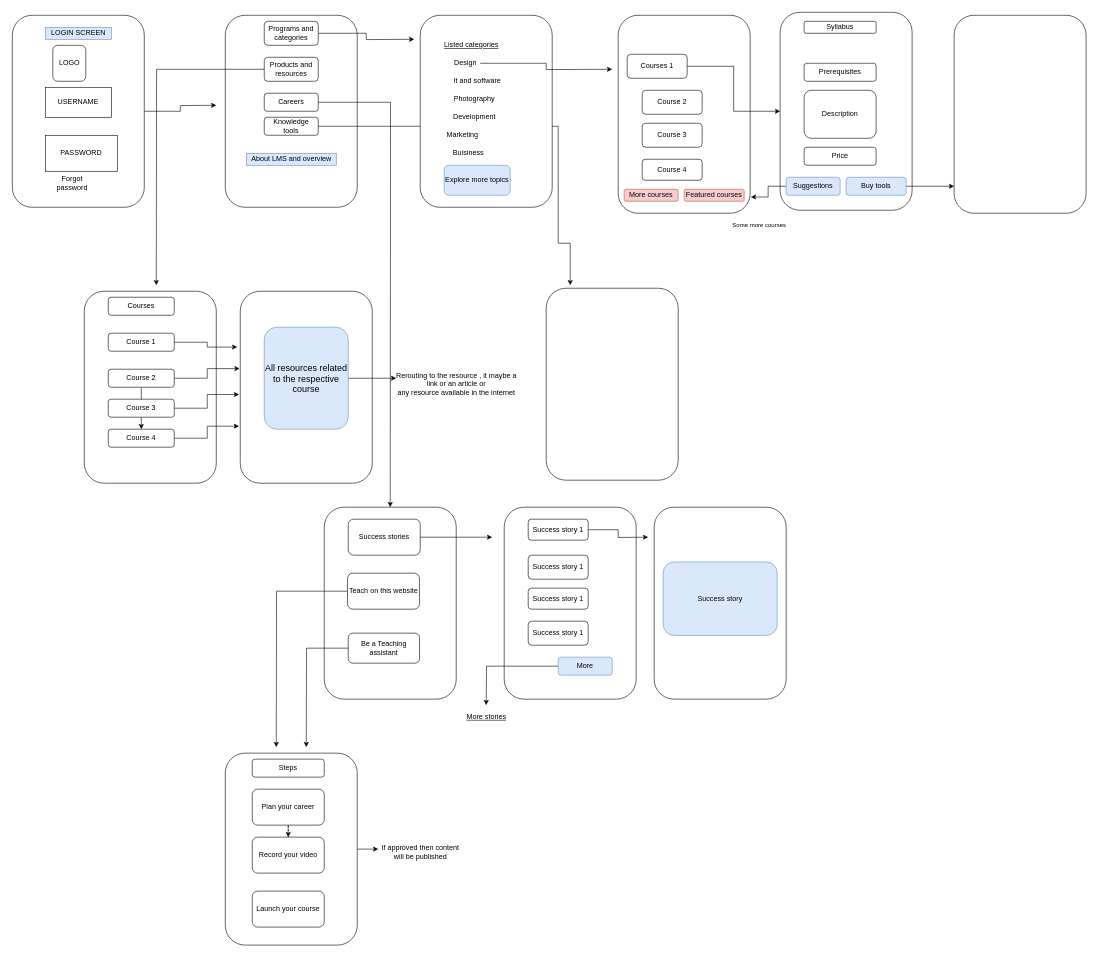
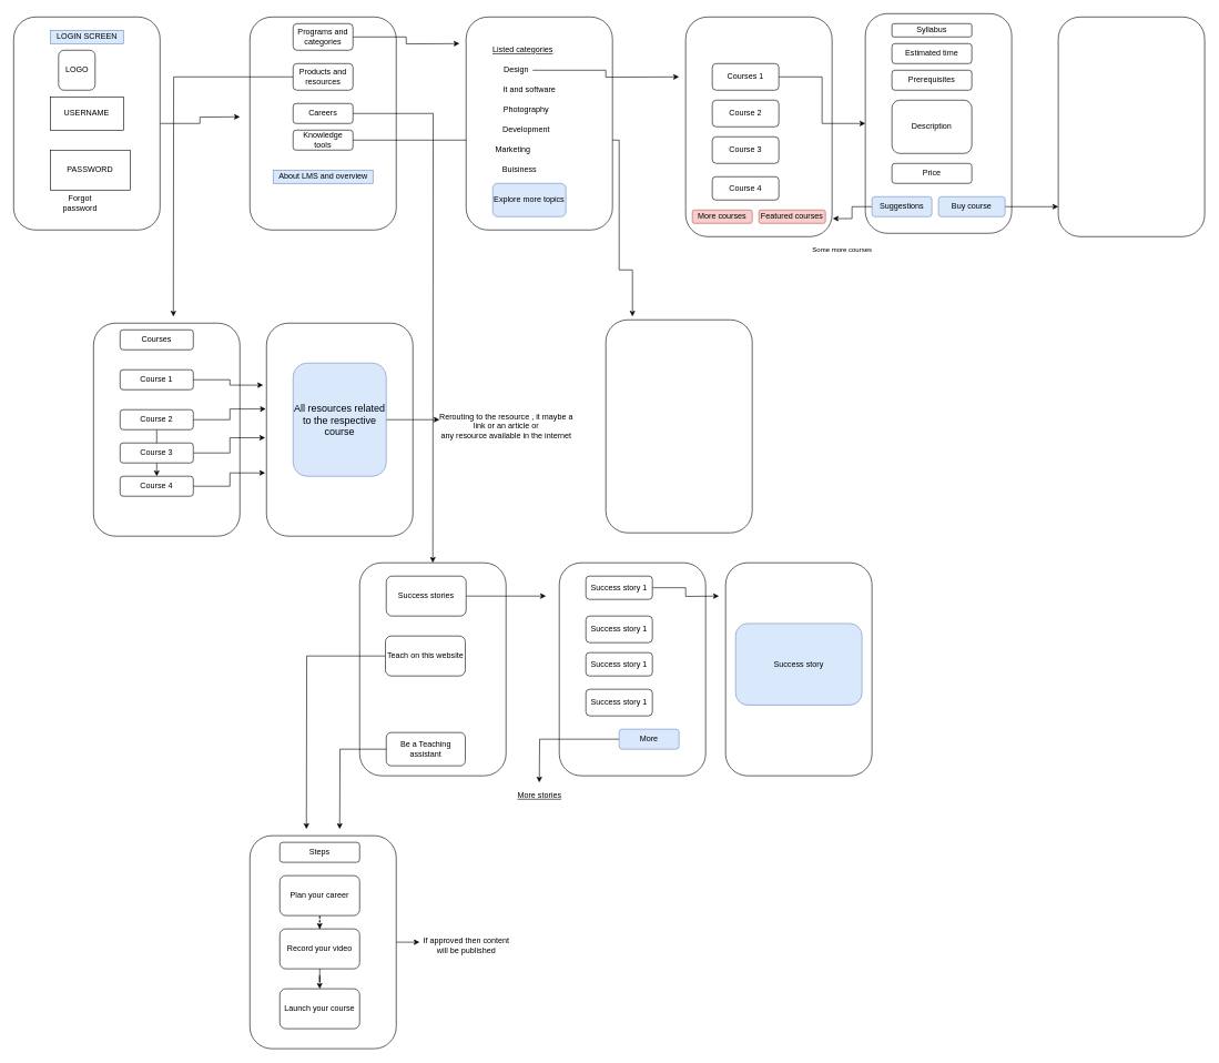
+ <mxCell id="41" value="Estimated time" style="rounded=1;whiteSpace=wrap;html=1;" vertex="1" parent="1"><mxGeometry x="1340" y="65" width="120" height="30" as="geometry" /></mxCell>
- <mxCell id="33" value="Courses 1" style="rounded=1;whiteSpace=wrap;html=1;" vertex="1" parent="1"><mxGeometry x="1045" y="90" width="100" height="40" as="geometry" /></mxCell>
+ <mxCell id="33" value="Courses 1" style="rounded=1;whiteSpace=wrap;html=1;" vertex="1" parent="1"><mxGeometry x="1070" y="95" width="100" height="40" as="geometry" /></mxCell>
- <mxCell id="46" value="Buy tools" style="rounded=1;whiteSpace=wrap;html=1;fillColor=#dae8fc;strokeColor=#6c8ebf;" vertex="1" parent="1"><mxGeometry x="1410" y="295" width="100" height="30" as="geometry" /></mxCell>
+ <mxCell id="46" value="Buy course" style="rounded=1;whiteSpace=wrap;html=1;fillColor=#dae8fc;strokeColor=#6c8ebf;" vertex="1" parent="1"><mxGeometry x="1410" y="295" width="100" height="30" as="geometry" /></mxCell>
- <mxCell id="72" value="Be a Teaching assistant" style="rounded=1;whiteSpace=wrap;html=1;" vertex="1" parent="1"><mxGeometry x="580" y="1055" width="118.75" height="50" as="geometry" /></mxCell>
+ <mxCell id="72" value="Be a Teaching assistant" style="rounded=1;whiteSpace=wrap;html=1;" vertex="1" parent="1"><mxGeometry x="580" y="1100" width="118.75" height="50" as="geometry" /></mxCell>
+ <mxCell id="88" style="edgeStyle=orthogonalEdgeStyle;rounded=0;orthogonalLoop=1;jettySize=auto;html=1;entryX=0.5;entryY=0;entryDx=0;entryDy=0;" edge="1" parent="1" source="89" target="90"><mxGeometry relative="1" as="geometry" /></mxCell>
